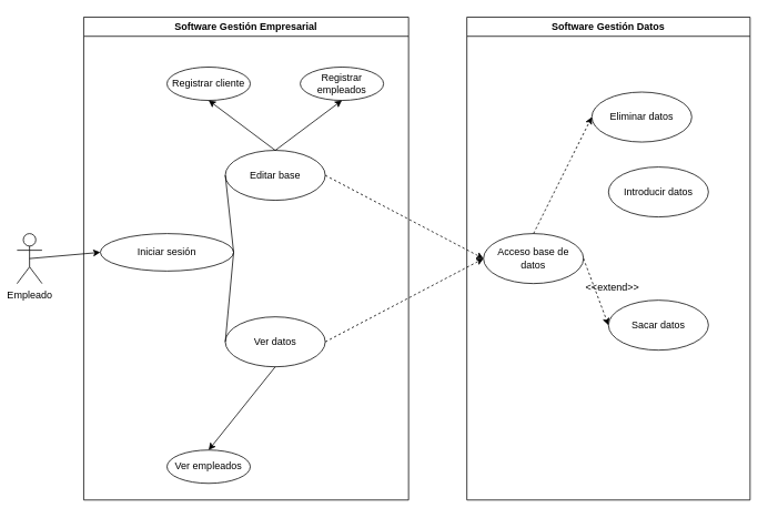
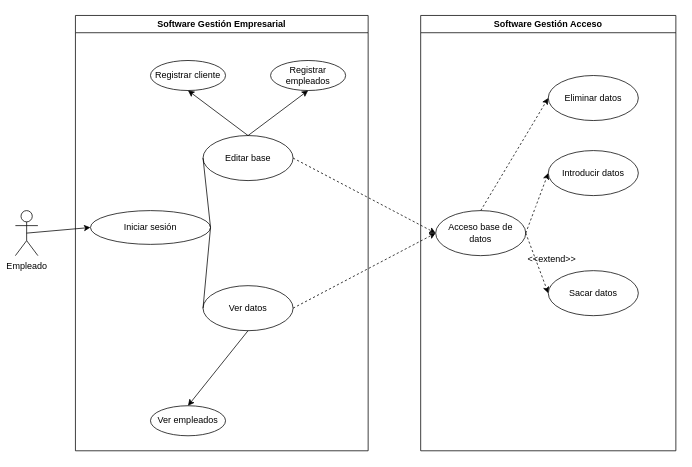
- <mxCell id="23" value="Software Gestión Datos" style="swimlane;whiteSpace=wrap;html=1;" parent="1" vertex="1"><mxGeometry x="560" y="20" width="340" height="580" as="geometry" /></mxCell>
+ <mxCell id="23" value="Software Gestión Acceso" style="swimlane;whiteSpace=wrap;html=1;" parent="1" vertex="1"><mxGeometry x="560" y="20" width="340" height="580" as="geometry" /></mxCell>
- <mxCell id="24" value="Eliminar datos" style="ellipse;whiteSpace=wrap;html=1;" parent="23" vertex="1"><mxGeometry x="150" y="90" width="120" height="60" as="geometry" /></mxCell>
+ <mxCell id="24" value="Eliminar datos" style="ellipse;whiteSpace=wrap;html=1;" parent="23" vertex="1"><mxGeometry x="170" y="80" width="120" height="60" as="geometry" /></mxCell>
+ <mxCell id="10" value="" style="endArrow=classic;html=1;rounded=0;exitX=1;exitY=0.5;exitDx=0;exitDy=0;entryX=0;entryY=0.5;entryDx=0;entryDy=0;dashed=1;" parent="1" source="7" target="29" edge="1"><mxGeometry width="50" height="50" relative="1" as="geometry"><mxPoint x="620" y="280" as="sourcePoint" /><mxPoint x="670" y="230" as="targetPoint" /></mxGeometry></mxCell>
